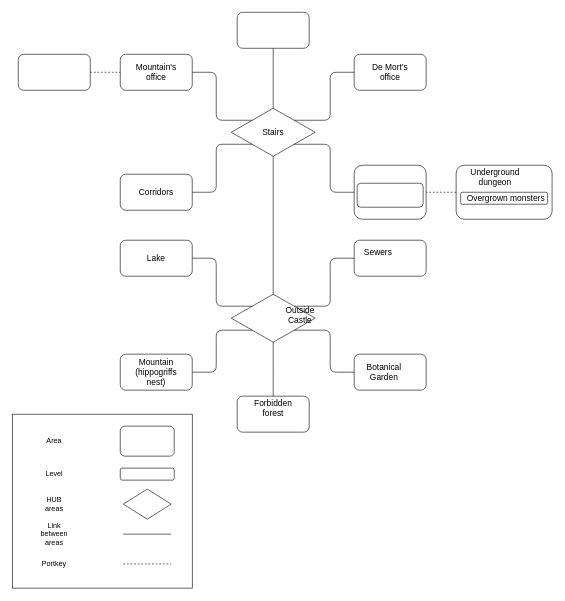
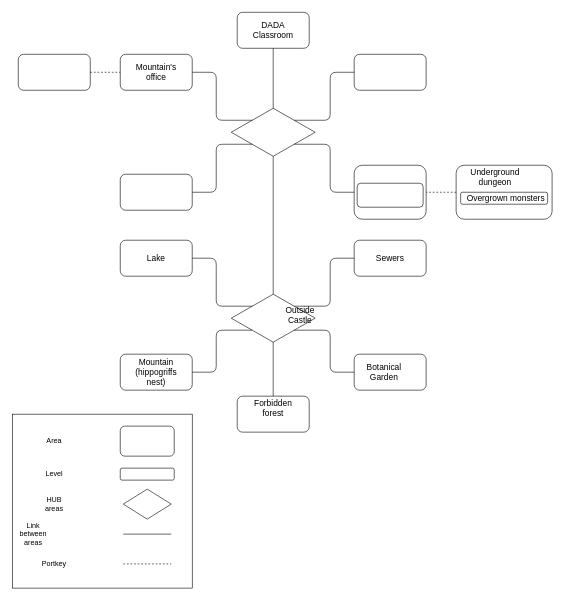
+ <mxCell id="3" value="&lt;font style=&quot;font-size: 14px&quot;&gt;DADA Classroom&lt;/font&gt;" style="text;html=1;strokeColor=none;fillColor=none;align=center;verticalAlign=middle;whiteSpace=wrap;rounded=0;" parent="1" vertex="1"><mxGeometry x="435" y="40" width="40" height="20" as="geometry" /></mxCell>
- <mxCell id="7" value="&lt;font style=&quot;font-size: 14px&quot;&gt;De Mort's&lt;br&gt;office&lt;br&gt;&lt;/font&gt;" style="text;html=1;strokeColor=none;fillColor=none;align=center;verticalAlign=middle;whiteSpace=wrap;rounded=0;" parent="1" vertex="1"><mxGeometry x="600" y="110" width="100" height="20" as="geometry" /></mxCell>
- <mxCell id="5" value="&lt;font style=&quot;font-size: 14px&quot;&gt;Stairs&lt;/font&gt;" style="text;html=1;strokeColor=none;fillColor=none;align=center;verticalAlign=middle;whiteSpace=wrap;rounded=0;" parent="1" vertex="1"><mxGeometry x="435" y="210" width="40" height="20" as="geometry" /></mxCell>
- <mxCell id="16" value="&lt;font style=&quot;font-size: 14px&quot;&gt;Corridors&lt;br&gt;&lt;/font&gt;" style="text;html=1;strokeColor=none;fillColor=none;align=center;verticalAlign=middle;whiteSpace=wrap;rounded=0;" parent="1" vertex="1"><mxGeometry x="240" y="310" width="40" height="20" as="geometry" /></mxCell>
- <mxCell id="25" value="&lt;font style=&quot;font-size: 14px&quot;&gt;Sewers&lt;br&gt;&lt;/font&gt;" style="text;html=1;strokeColor=none;fillColor=none;align=center;verticalAlign=middle;whiteSpace=wrap;rounded=0;" parent="1" vertex="1"><mxGeometry x="610" y="410" width="40" height="20" as="geometry" /></mxCell>
+ <mxCell id="25" value="&lt;font style=&quot;font-size: 14px&quot;&gt;Sewers&lt;br&gt;&lt;/font&gt;" style="text;html=1;strokeColor=none;fillColor=none;align=center;verticalAlign=middle;whiteSpace=wrap;rounded=0;" parent="1" vertex="1"><mxGeometry x="630" y="420" width="40" height="20" as="geometry" /></mxCell>
- <mxCell id="47" value="Link between areas" style="text;html=1;strokeColor=none;fillColor=none;align=center;verticalAlign=middle;whiteSpace=wrap;rounded=0;" parent="1" vertex="1"><mxGeometry x="70" y="880" width="40" height="20" as="geometry" /></mxCell>
+ <mxCell id="47" value="Link between areas" style="text;html=1;strokeColor=none;fillColor=none;align=center;verticalAlign=middle;whiteSpace=wrap;rounded=0;" parent="1" vertex="1"><mxGeometry x="35" y="880" width="40" height="20" as="geometry" /></mxCell>
